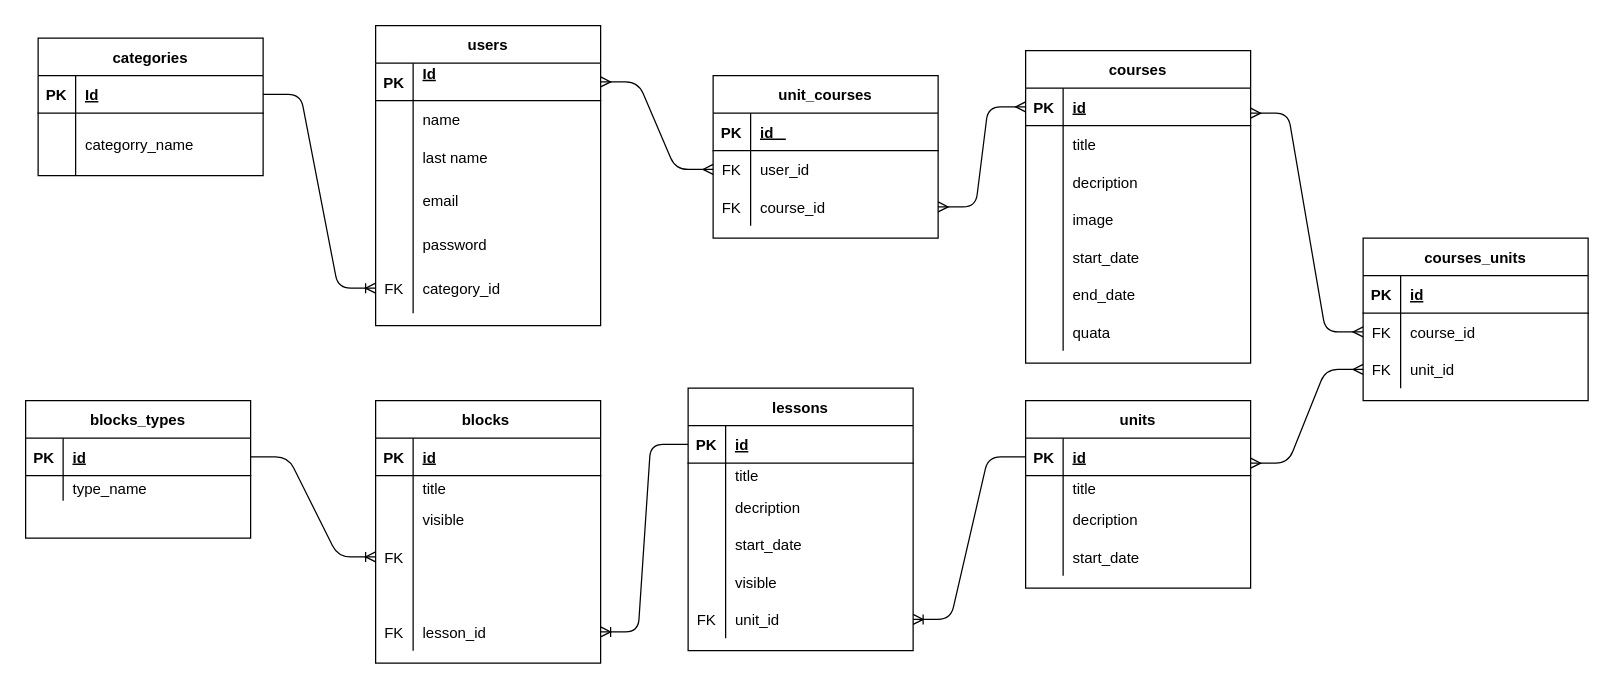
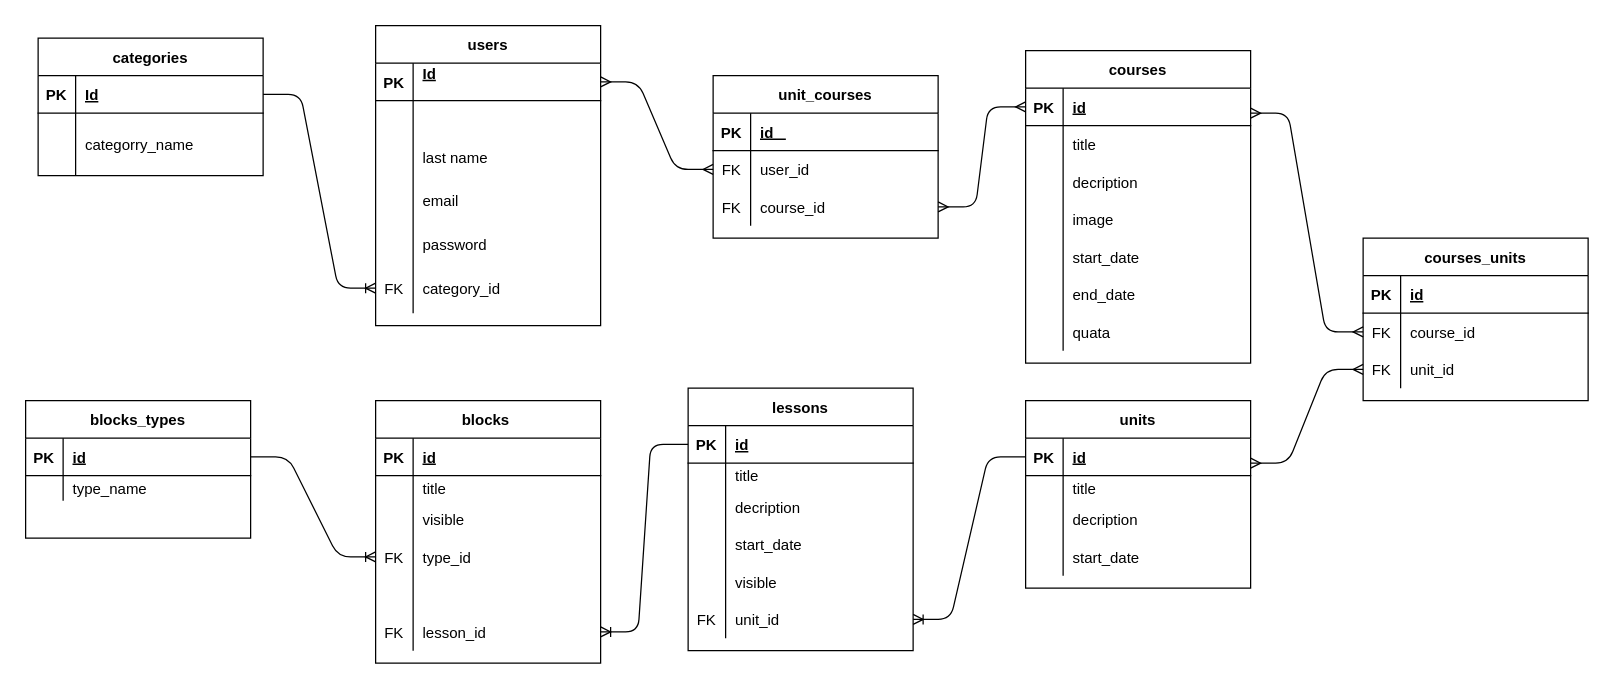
- <mxCell id="51" value="name" style="shape=partialRectangle;connectable=0;fillColor=none;top=0;left=0;bottom=0;right=0;align=left;spacingLeft=6;overflow=hidden;" parent="49" vertex="1"><mxGeometry x="30" width="150" height="30" as="geometry" /></mxCell>
+ <mxCell id="119" value="type_id" style="shape=partialRectangle;connectable=0;fillColor=none;top=0;left=0;bottom=0;right=0;align=left;spacingLeft=6;overflow=hidden;" parent="117" vertex="1"><mxGeometry x="30" width="150" height="30" as="geometry" /></mxCell>
